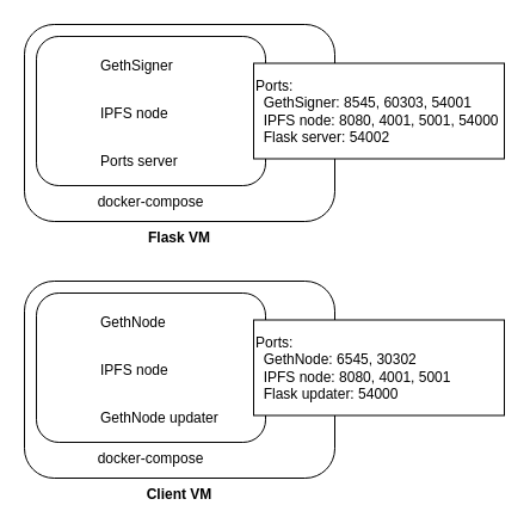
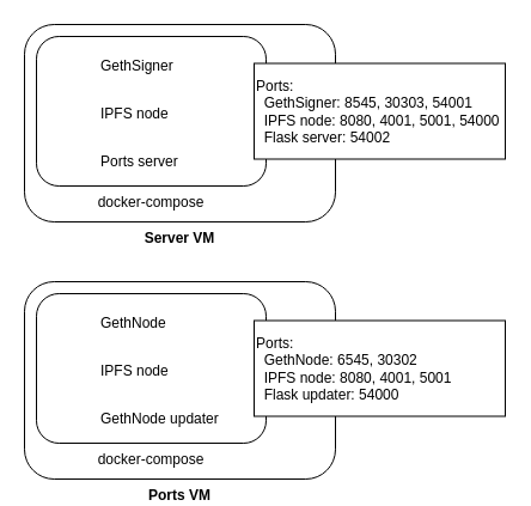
- <mxCell id="7" value="&lt;div align=&quot;left&quot;&gt;Ports:&lt;/div&gt;&lt;div align=&quot;left&quot;&gt;&amp;nbsp; GethSigner: 8545, 60303, 54001&lt;br&gt;&lt;/div&gt;&lt;div&gt;&amp;nbsp; IPFS node: 8080, 4001, 5001, 54000&lt;/div&gt;&lt;div&gt;&amp;nbsp; Flask server: 54002&lt;br&gt;&lt;/div&gt;" style="rounded=0;whiteSpace=wrap;html=1;align=left;" vertex="1" parent="1"><mxGeometry x="212" y="52.5" width="210" height="80" as="geometry" /></mxCell>
+ <mxCell id="7" value="&lt;div align=&quot;left&quot;&gt;Ports:&lt;/div&gt;&lt;div align=&quot;left&quot;&gt;&amp;nbsp; GethSigner: 8545, 30303, 54001&lt;br&gt;&lt;/div&gt;&lt;div&gt;&amp;nbsp; IPFS node: 8080, 4001, 5001, 54000&lt;/div&gt;&lt;div&gt;&amp;nbsp; Flask server: 54002&lt;br&gt;&lt;/div&gt;" style="rounded=0;whiteSpace=wrap;html=1;align=left;" vertex="1" parent="1"><mxGeometry x="212" y="52.5" width="210" height="80" as="geometry" /></mxCell>
- <mxCell id="2" value="&lt;b&gt;Flask VM&lt;/b&gt;" style="rounded=1;whiteSpace=wrap;html=1;labelPosition=center;verticalLabelPosition=bottom;align=center;verticalAlign=top;" vertex="1" parent="1"><mxGeometry x="20" y="20" width="260" height="165" as="geometry" /></mxCell>
+ <mxCell id="2" value="&lt;b&gt;Server VM&lt;/b&gt;" style="rounded=1;whiteSpace=wrap;html=1;labelPosition=center;verticalLabelPosition=bottom;align=center;verticalAlign=top;" vertex="1" parent="1"><mxGeometry x="20" y="20" width="260" height="165" as="geometry" /></mxCell>
- <mxCell id="8" value="&lt;b&gt;Client VM&lt;br&gt;&lt;/b&gt;" style="rounded=1;whiteSpace=wrap;html=1;labelPosition=center;verticalLabelPosition=bottom;align=center;verticalAlign=top;" vertex="1" parent="1"><mxGeometry x="20" y="235" width="260" height="165" as="geometry" /></mxCell>
+ <mxCell id="8" value="&lt;b&gt;Ports VM&lt;br&gt;&lt;/b&gt;" style="rounded=1;whiteSpace=wrap;html=1;labelPosition=center;verticalLabelPosition=bottom;align=center;verticalAlign=top;" vertex="1" parent="1"><mxGeometry x="20" y="235" width="260" height="165" as="geometry" /></mxCell>
